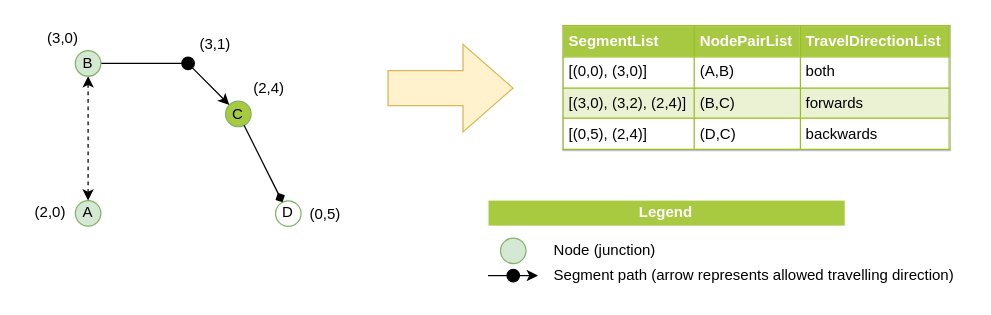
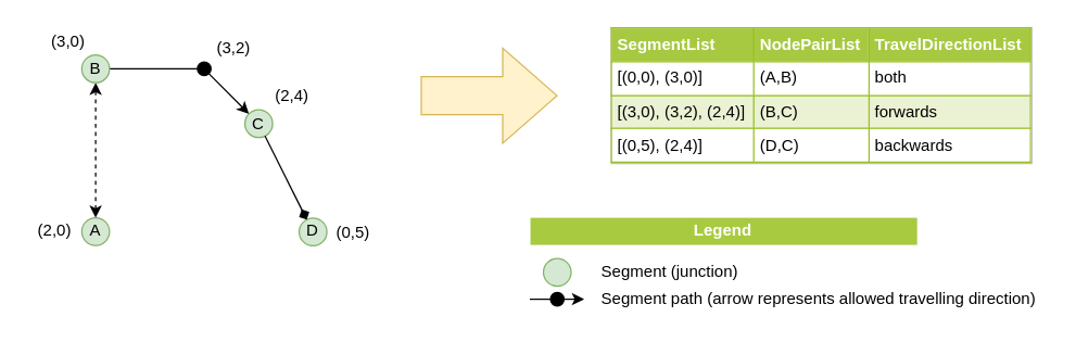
- <mxCell id="9" value="(3,1)" style="text;html=1;strokeColor=none;fillColor=none;align=center;verticalAlign=middle;whiteSpace=wrap;rounded=0;" parent="1" vertex="1"><mxGeometry x="155" y="25" width="34.23" height="20" as="geometry" /></mxCell>
+ <mxCell id="9" value="(3,2)" style="text;html=1;strokeColor=none;fillColor=none;align=center;verticalAlign=middle;whiteSpace=wrap;rounded=0;" parent="1" vertex="1"><mxGeometry x="155" y="25" width="34.23" height="20" as="geometry" /></mxCell>
- <mxCell id="5" value="C" style="ellipse;whiteSpace=wrap;html=1;aspect=fixed;fillColor=#a8ca40;strokeColor=#82b366;rotation=0;" parent="1" vertex="1"><mxGeometry x="180" y="80.42" width="20.42" height="20.42" as="geometry" /></mxCell>
+ <mxCell id="5" value="C" style="ellipse;whiteSpace=wrap;html=1;aspect=fixed;fillColor=#d5e8d4;strokeColor=#82b366;rotation=0;" parent="1" vertex="1"><mxGeometry x="180" y="80.42" width="20.42" height="20.42" as="geometry" /></mxCell>
- <mxCell id="19" value="D" style="ellipse;whiteSpace=wrap;html=1;aspect=fixed;fillColor=#ffffff;strokeColor=#82b366;rotation=0;" parent="1" vertex="1"><mxGeometry x="220" y="160.21" width="20.42" height="20.42" as="geometry" /></mxCell>
+ <mxCell id="19" value="D" style="ellipse;whiteSpace=wrap;html=1;aspect=fixed;fillColor=#d5e8d4;strokeColor=#82b366;rotation=0;" parent="1" vertex="1"><mxGeometry x="220" y="160.21" width="20.42" height="20.42" as="geometry" /></mxCell>
- <mxCell id="7" value="Node (junction)" style="text;html=1;strokeColor=none;fillColor=none;align=left;verticalAlign=middle;whiteSpace=wrap;rounded=0;" parent="1" vertex="1"><mxGeometry x="440.84" y="190" width="180" height="20" as="geometry" /></mxCell>
+ <mxCell id="7" value="Segment (junction)" style="text;html=1;strokeColor=none;fillColor=none;align=left;verticalAlign=middle;whiteSpace=wrap;rounded=0;" parent="1" vertex="1"><mxGeometry x="440.84" y="190" width="180" height="20" as="geometry" /></mxCell>
